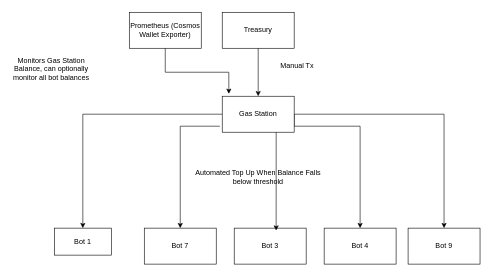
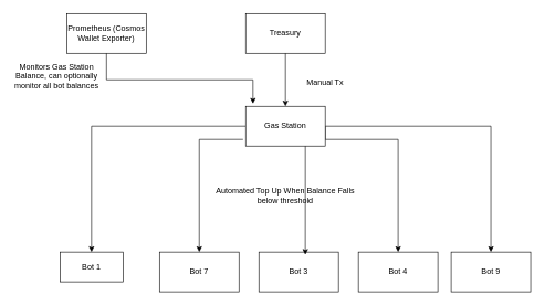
- <mxCell id="17" value="Prometheus (Cosmos Wallet Exporter)" style="rounded=0;whiteSpace=wrap;html=1;" vertex="1" parent="1"><mxGeometry x="215" y="20" width="120" height="60" as="geometry" /></mxCell>
+ <mxCell id="17" value="Prometheus (Cosmos Wallet Exporter)" style="rounded=0;whiteSpace=wrap;html=1;" vertex="1" parent="1"><mxGeometry x="100" y="20" width="120" height="60" as="geometry" /></mxCell>
- <mxCell id="15" value="Manual Tx" style="text;html=1;align=center;verticalAlign=middle;whiteSpace=wrap;rounded=0;" vertex="1" parent="1"><mxGeometry x="465" y="95" width="60" height="30" as="geometry" /></mxCell>
+ <mxCell id="15" value="Manual Tx" style="text;html=1;align=center;verticalAlign=middle;whiteSpace=wrap;rounded=0;" vertex="1" parent="1"><mxGeometry x="460" y="110" width="60" height="30" as="geometry" /></mxCell>
